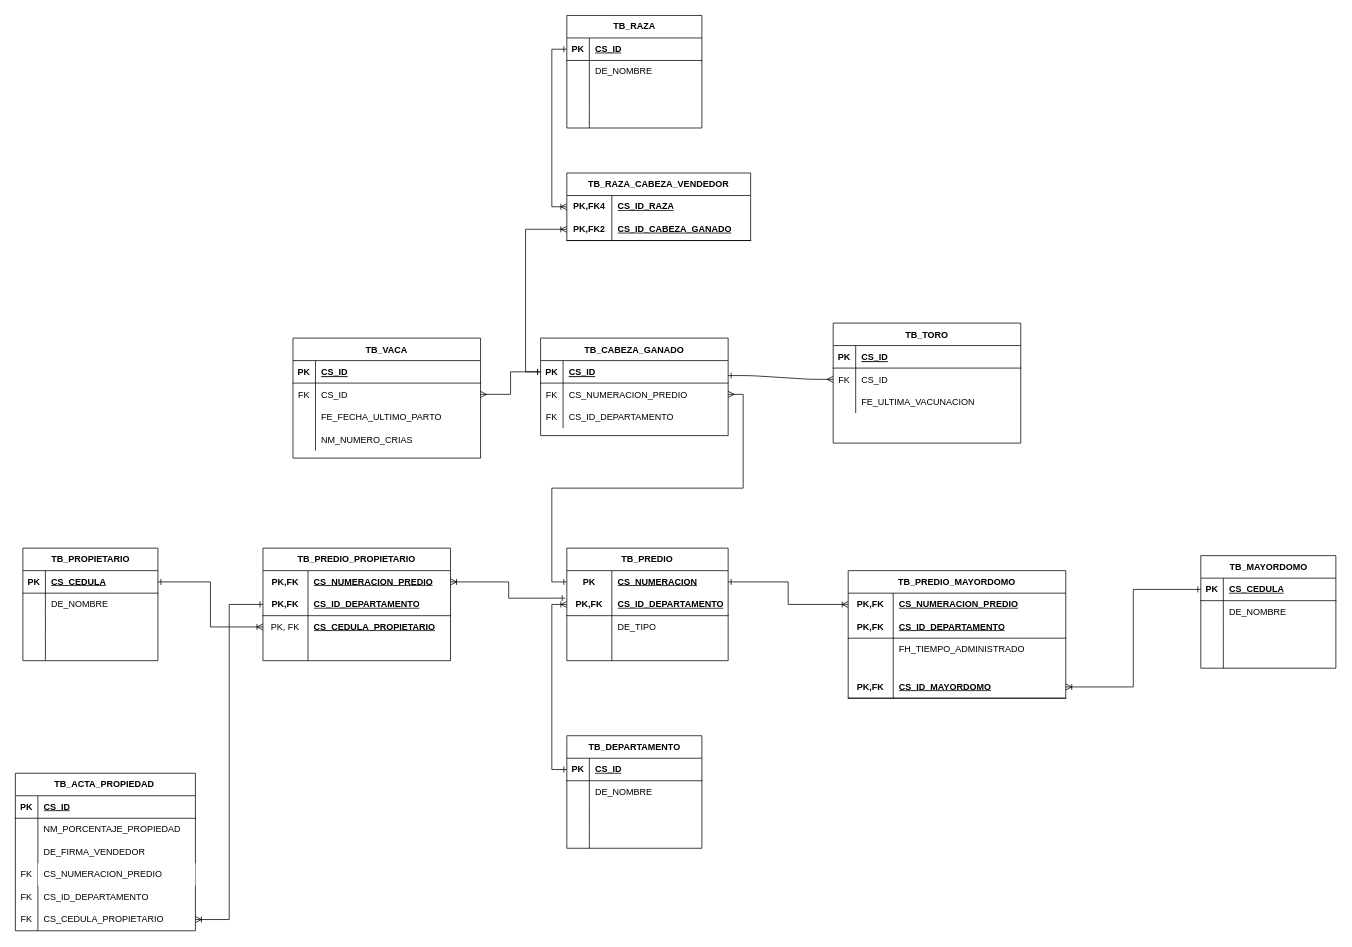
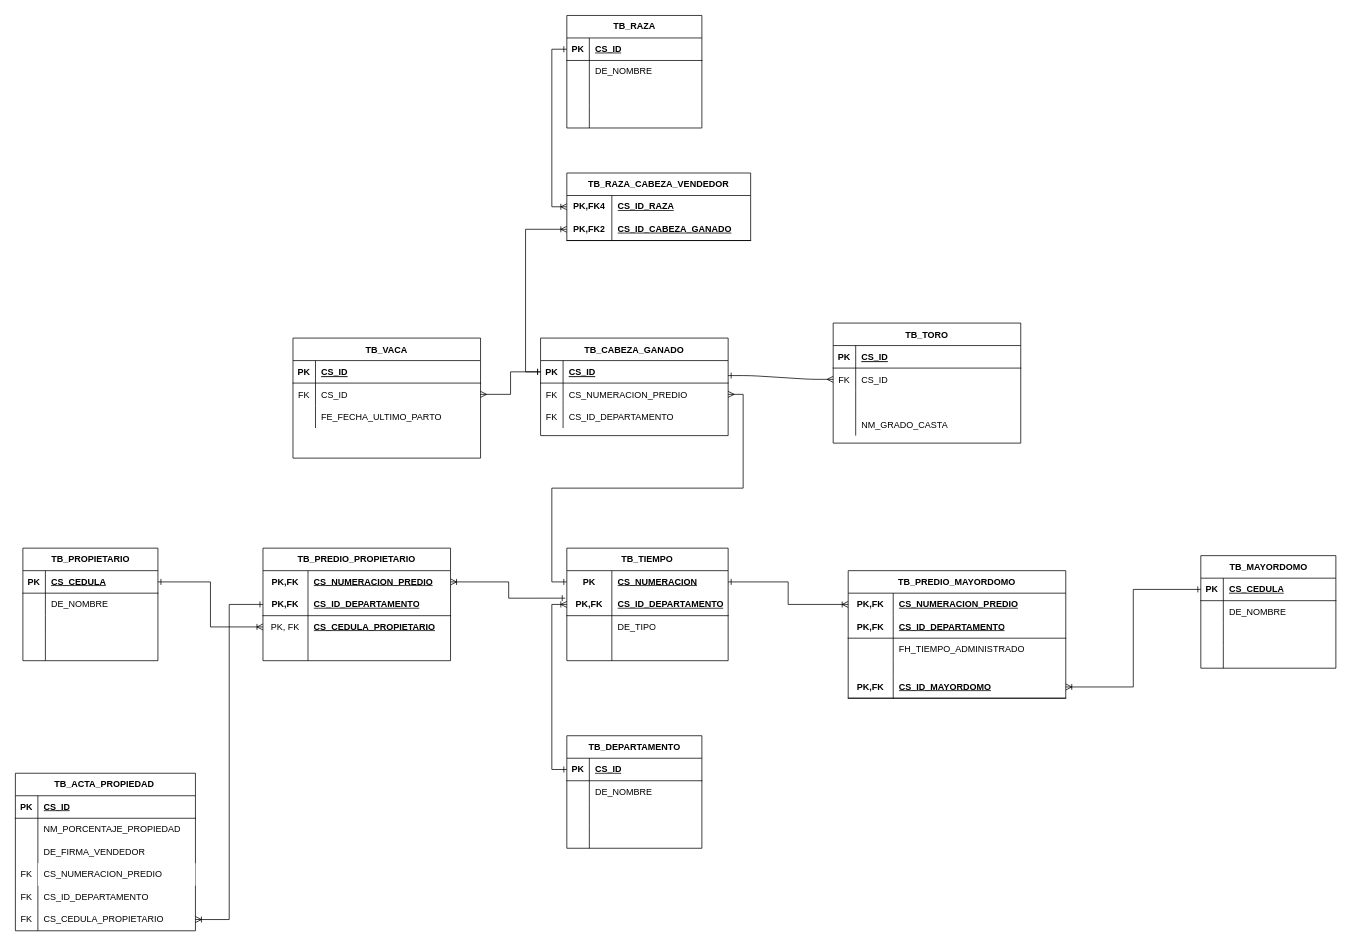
- <mxCell id="22" value="FE_ULTIMA_VACUNACION" style="shape=partialRectangle;overflow=hidden;connectable=0;fillColor=none;top=0;left=0;bottom=0;right=0;align=left;spacingLeft=6;" parent="20" vertex="1"><mxGeometry x="30" width="220" height="30" as="geometry"><mxRectangle width="220" height="30" as="alternateBounds" /></mxGeometry></mxCell>
+ <mxCell id="25" value="NM_GRADO_CASTA" style="shape=partialRectangle;overflow=hidden;connectable=0;fillColor=none;top=0;left=0;bottom=0;right=0;align=left;spacingLeft=6;" parent="23" vertex="1"><mxGeometry x="30" width="220" height="30" as="geometry"><mxRectangle width="220" height="30" as="alternateBounds" /></mxGeometry></mxCell>
- <mxCell id="38" value="NM_NUMERO_CRIAS" style="shape=partialRectangle;overflow=hidden;connectable=0;fillColor=none;top=0;left=0;bottom=0;right=0;align=left;spacingLeft=6;" parent="36" vertex="1"><mxGeometry x="30" width="220" height="30" as="geometry"><mxRectangle width="220" height="30" as="alternateBounds" /></mxGeometry></mxCell>
- <mxCell id="62" value="TB_PREDIO" style="shape=table;startSize=30;container=1;collapsible=1;childLayout=tableLayout;fixedRows=1;rowLines=0;fontStyle=1;align=center;resizeLast=1;html=1;whiteSpace=wrap;" parent="1" vertex="1"><mxGeometry x="755" y="730" width="215" height="150" as="geometry" /></mxCell>
+ <mxCell id="62" value="TB_TIEMPO" style="shape=table;startSize=30;container=1;collapsible=1;childLayout=tableLayout;fixedRows=1;rowLines=0;fontStyle=1;align=center;resizeLast=1;html=1;whiteSpace=wrap;" parent="1" vertex="1"><mxGeometry x="755" y="730" width="215" height="150" as="geometry" /></mxCell>
